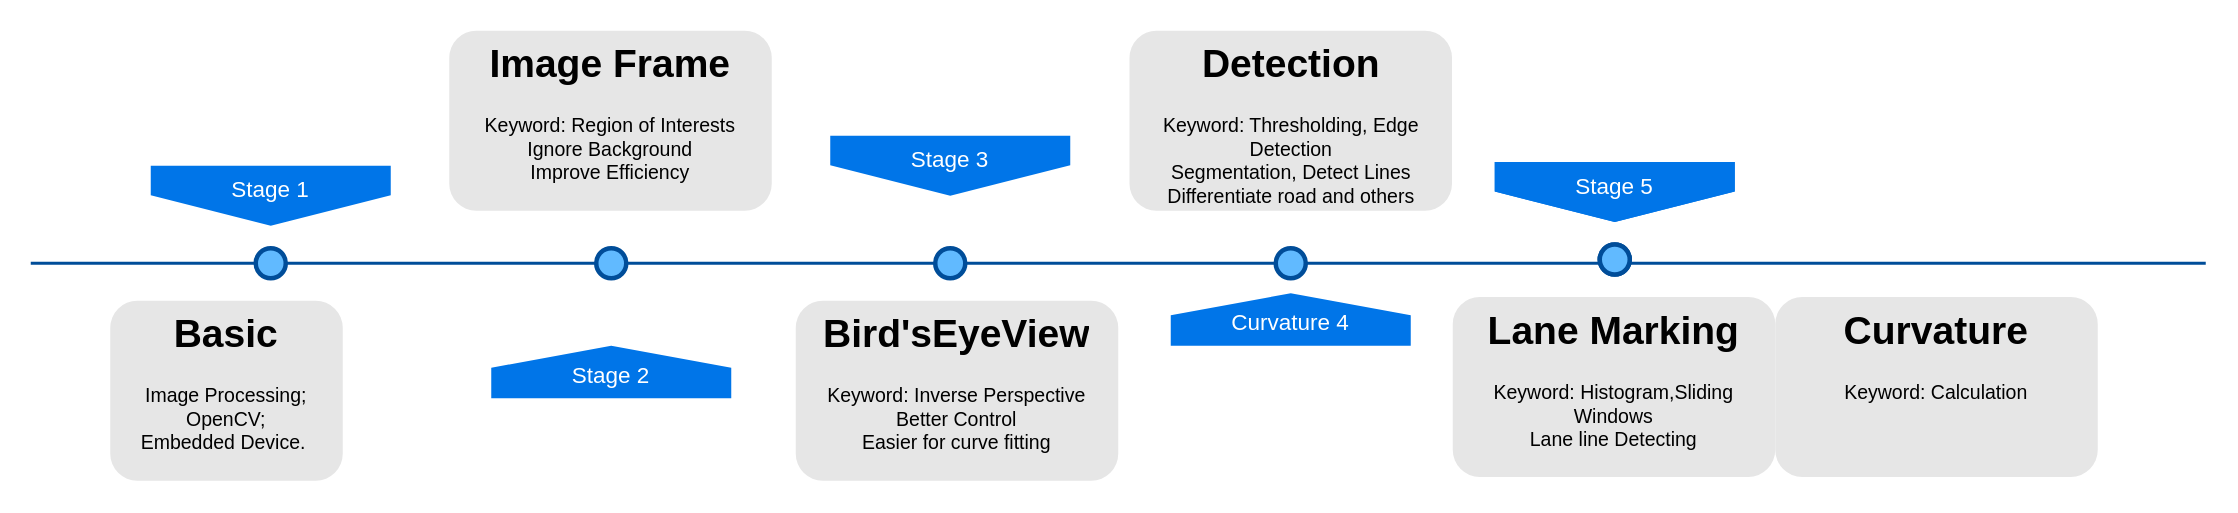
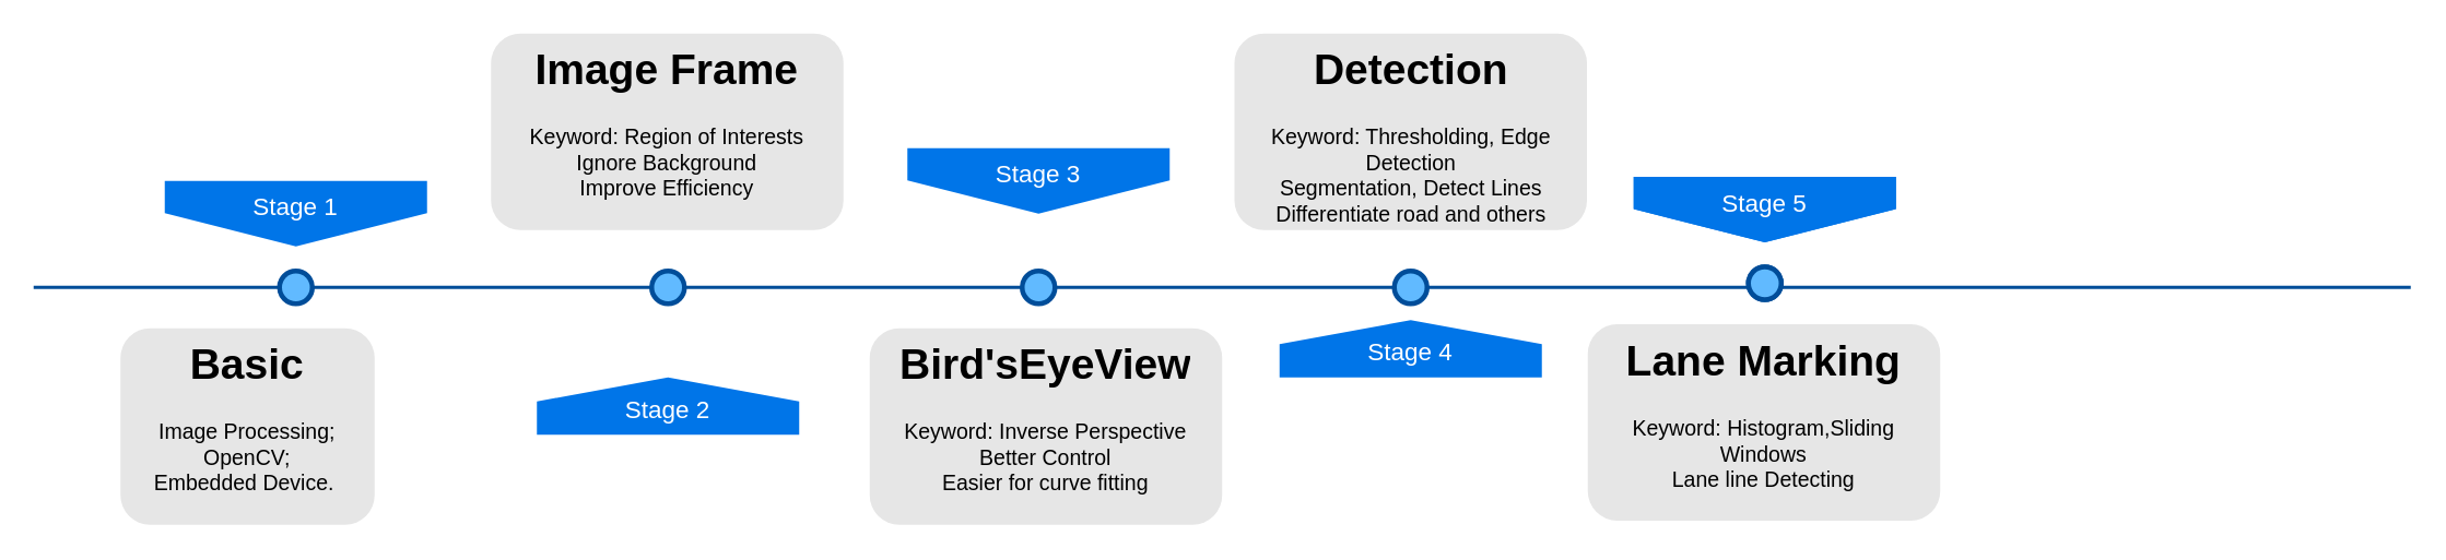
- <mxCell id="6" value="&lt;span&gt;Curvature 4&lt;/span&gt;" style="shape=offPageConnector;whiteSpace=wrap;html=1;fillColor=#0075E8;fontSize=15;fontColor=#FFFFFF;size=0.418;flipV=1;verticalAlign=bottom;strokeColor=none;spacingBottom=4;" parent="1" vertex="1"><mxGeometry x="780" y="195" width="160" height="35" as="geometry" /></mxCell>
+ <mxCell id="6" value="&lt;span&gt;Stage 4&lt;/span&gt;" style="shape=offPageConnector;whiteSpace=wrap;html=1;fillColor=#0075E8;fontSize=15;fontColor=#FFFFFF;size=0.418;flipV=1;verticalAlign=bottom;strokeColor=none;spacingBottom=4;" parent="1" vertex="1"><mxGeometry x="780" y="195" width="160" height="35" as="geometry" /></mxCell>
- <mxCell id="20" value="&lt;h1&gt;Curvature&lt;/h1&gt;&lt;div&gt;Keyword: Calculation&lt;/div&gt;" style="text;html=1;spacing=5;spacingTop=-20;whiteSpace=wrap;overflow=hidden;strokeColor=none;strokeWidth=3;fillColor=#E6E6E6;fontSize=13;fontColor=#000000;align=center;rounded=1;" vertex="1" parent="1"><mxGeometry x="1183" y="197.5" width="215" height="120" as="geometry" /></mxCell>
